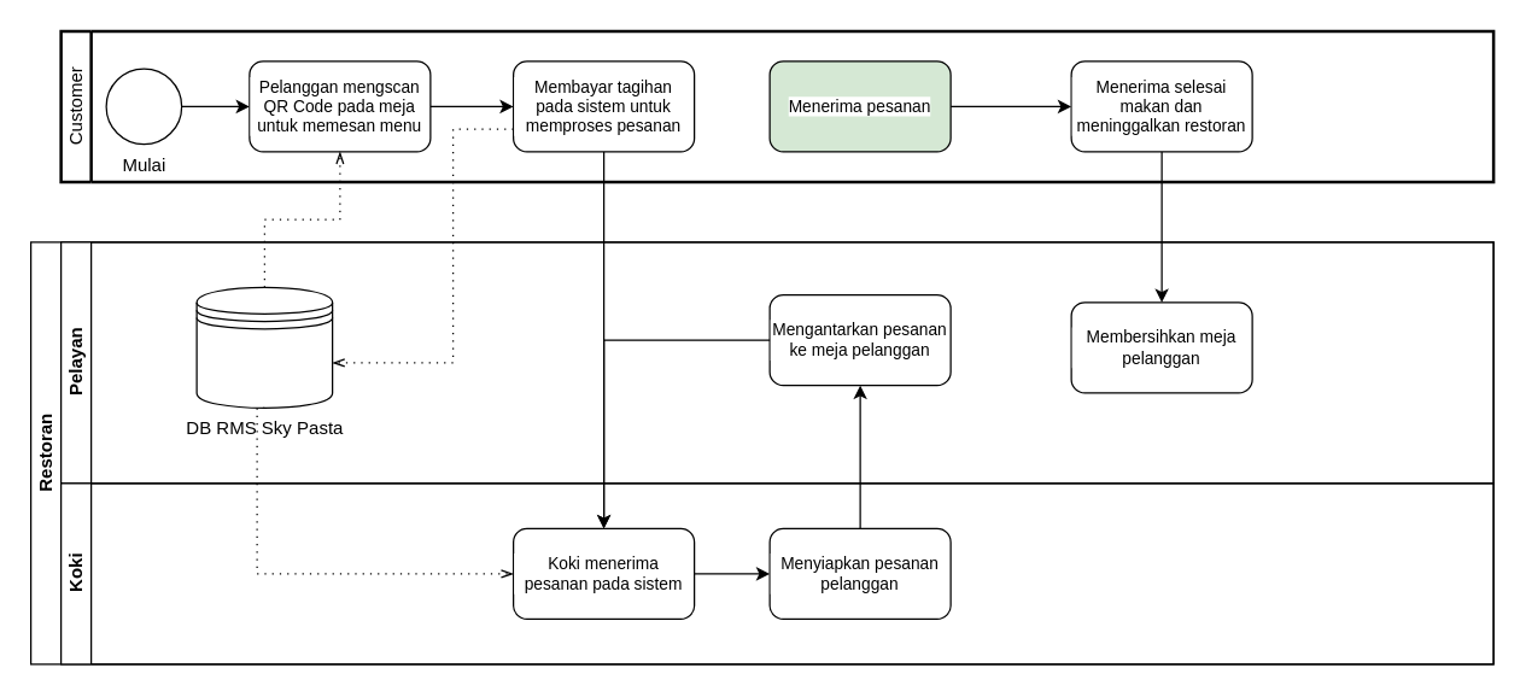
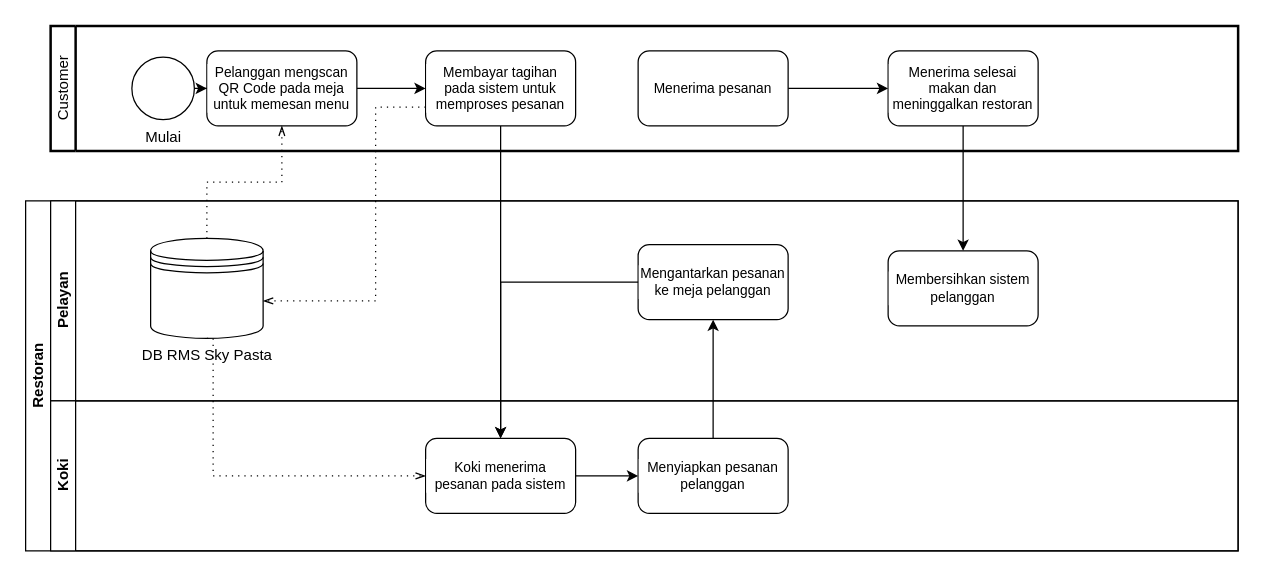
- <mxCell id="15" value="Mulai" style="points=[[0.145,0.145,0],[0.5,0,0],[0.855,0.145,0],[1,0.5,0],[0.855,0.855,0],[0.5,1,0],[0.145,0.855,0],[0,0.5,0]];shape=mxgraph.bpmn.event;html=1;verticalLabelPosition=bottom;labelBackgroundColor=#ffffff;verticalAlign=top;align=center;perimeter=ellipsePerimeter;outlineConnect=0;aspect=fixed;outline=standard;symbol=general;" vertex="1" parent="13"><mxGeometry x="30" y="25" width="50" height="50" as="geometry" /></mxCell>
+ <mxCell id="15" value="Mulai" style="points=[[0.145,0.145,0],[0.5,0,0],[0.855,0.145,0],[1,0.5,0],[0.855,0.855,0],[0.5,1,0],[0.145,0.855,0],[0,0.5,0]];shape=mxgraph.bpmn.event;html=1;verticalLabelPosition=bottom;labelBackgroundColor=#ffffff;verticalAlign=top;align=center;perimeter=ellipsePerimeter;outlineConnect=0;aspect=fixed;outline=standard;symbol=general;" vertex="1" parent="13"><mxGeometry x="65" y="25" width="50" height="50" as="geometry" /></mxCell>
- <mxCell id="20" value="Menerima pesanan" style="rounded=1;whiteSpace=wrap;html=1;fontSize=11;labelBackgroundColor=#ffffff;fillColor=#d5e8d4;" vertex="1" parent="13"><mxGeometry x="470" y="20" width="120" height="60" as="geometry" /></mxCell>
+ <mxCell id="20" value="Menerima pesanan" style="rounded=1;whiteSpace=wrap;html=1;fontSize=11;labelBackgroundColor=#ffffff;" vertex="1" parent="13"><mxGeometry x="470" y="20" width="120" height="60" as="geometry" /></mxCell>
- <mxCell id="6" value="DB RMS Sky Pasta" style="shape=datastore;html=1;labelPosition=center;verticalLabelPosition=bottom;align=center;verticalAlign=top;" vertex="1" parent="3"><mxGeometry x="90" y="30" width="90" height="80" as="geometry" /></mxCell>
+ <mxCell id="6" value="DB RMS Sky Pasta" style="shape=datastore;html=1;labelPosition=center;verticalLabelPosition=bottom;align=center;verticalAlign=top;" vertex="1" parent="3"><mxGeometry x="80" y="30" width="90" height="80" as="geometry" /></mxCell>
- <mxCell id="5" value="Membersihkan meja pelanggan" style="rounded=1;whiteSpace=wrap;html=1;fontSize=11;labelBackgroundColor=#ffffff;" vertex="1" parent="3"><mxGeometry x="670" y="40" width="120" height="60" as="geometry" /></mxCell>
+ <mxCell id="5" value="Membersihkan sistem pelanggan" style="rounded=1;whiteSpace=wrap;html=1;fontSize=11;labelBackgroundColor=#ffffff;" vertex="1" parent="3"><mxGeometry x="670" y="40" width="120" height="60" as="geometry" /></mxCell>
